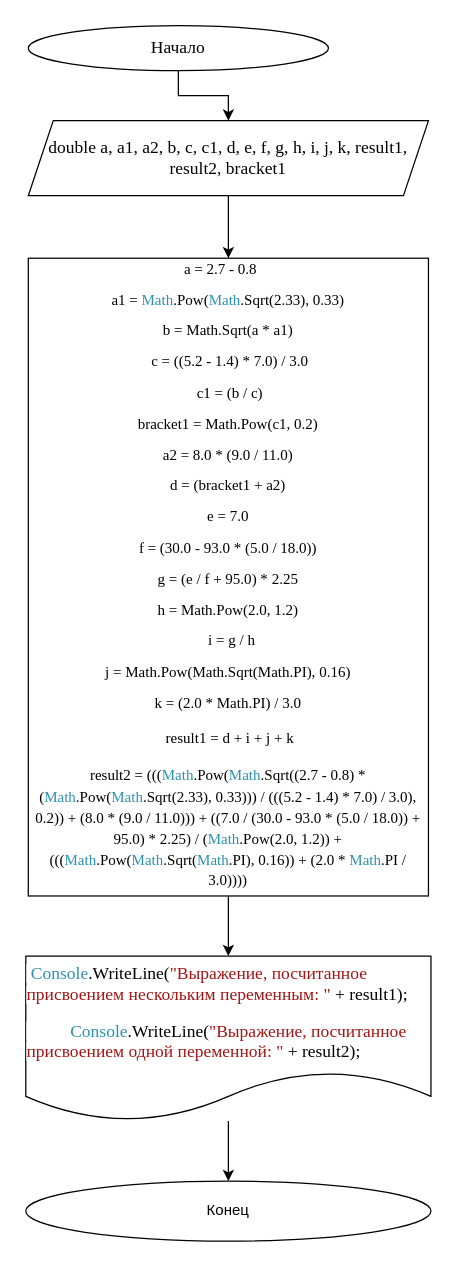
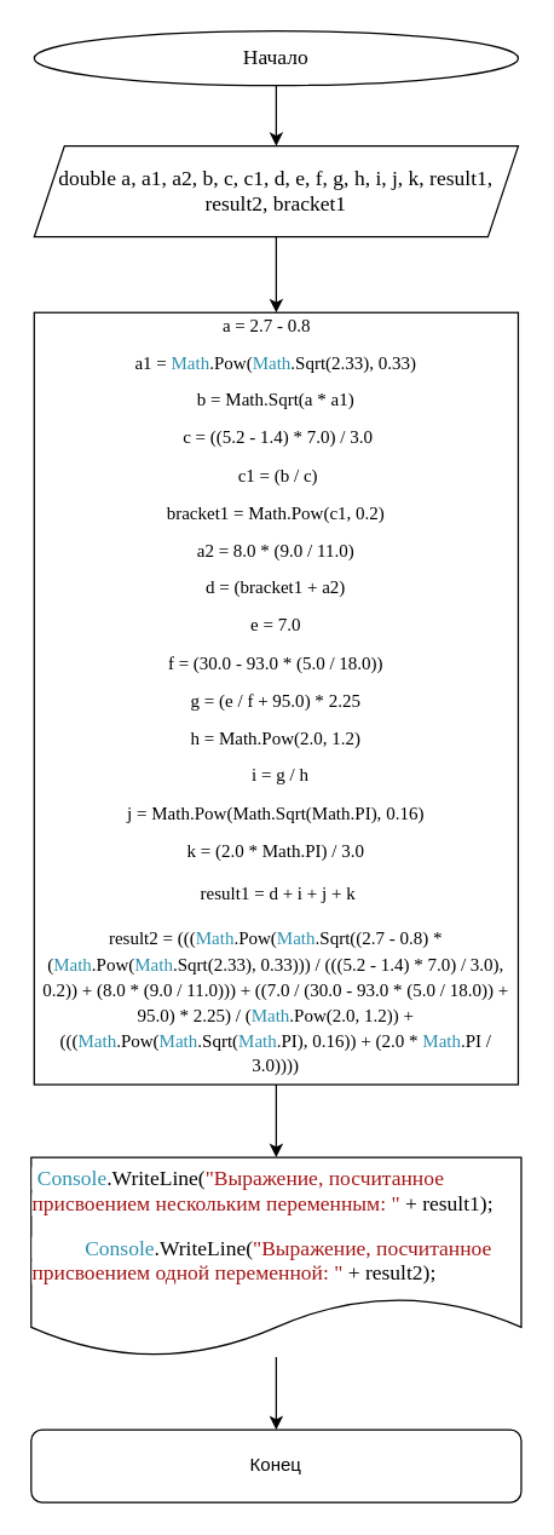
- <mxCell id="3" value="&lt;font style=&quot;font-size: 14px;&quot; face=&quot;Times New Roman&quot;&gt;Начало&lt;/font&gt;" style="ellipse;whiteSpace=wrap;html=1;" vertex="1" parent="1"><mxGeometry x="22" y="20" width="240" height="36" as="geometry" /></mxCell>
+ <mxCell id="3" value="&lt;font style=&quot;font-size: 14px;&quot; face=&quot;Times New Roman&quot;&gt;Начало&lt;/font&gt;" style="ellipse;whiteSpace=wrap;html=1;" vertex="1" parent="1"><mxGeometry x="22" y="20" width="320" height="36" as="geometry" /></mxCell>
- <mxCell id="10" value="Конец" style="ellipse;whiteSpace=wrap;html=1;" vertex="1" parent="1"><mxGeometry x="20" y="944" width="324" height="48" as="geometry" /></mxCell>
+ <mxCell id="10" value="Конец" style="whiteSpace=wrap;html=1;rounded=1;" vertex="1" parent="1"><mxGeometry x="20" y="944" width="324" height="48" as="geometry" /></mxCell>
